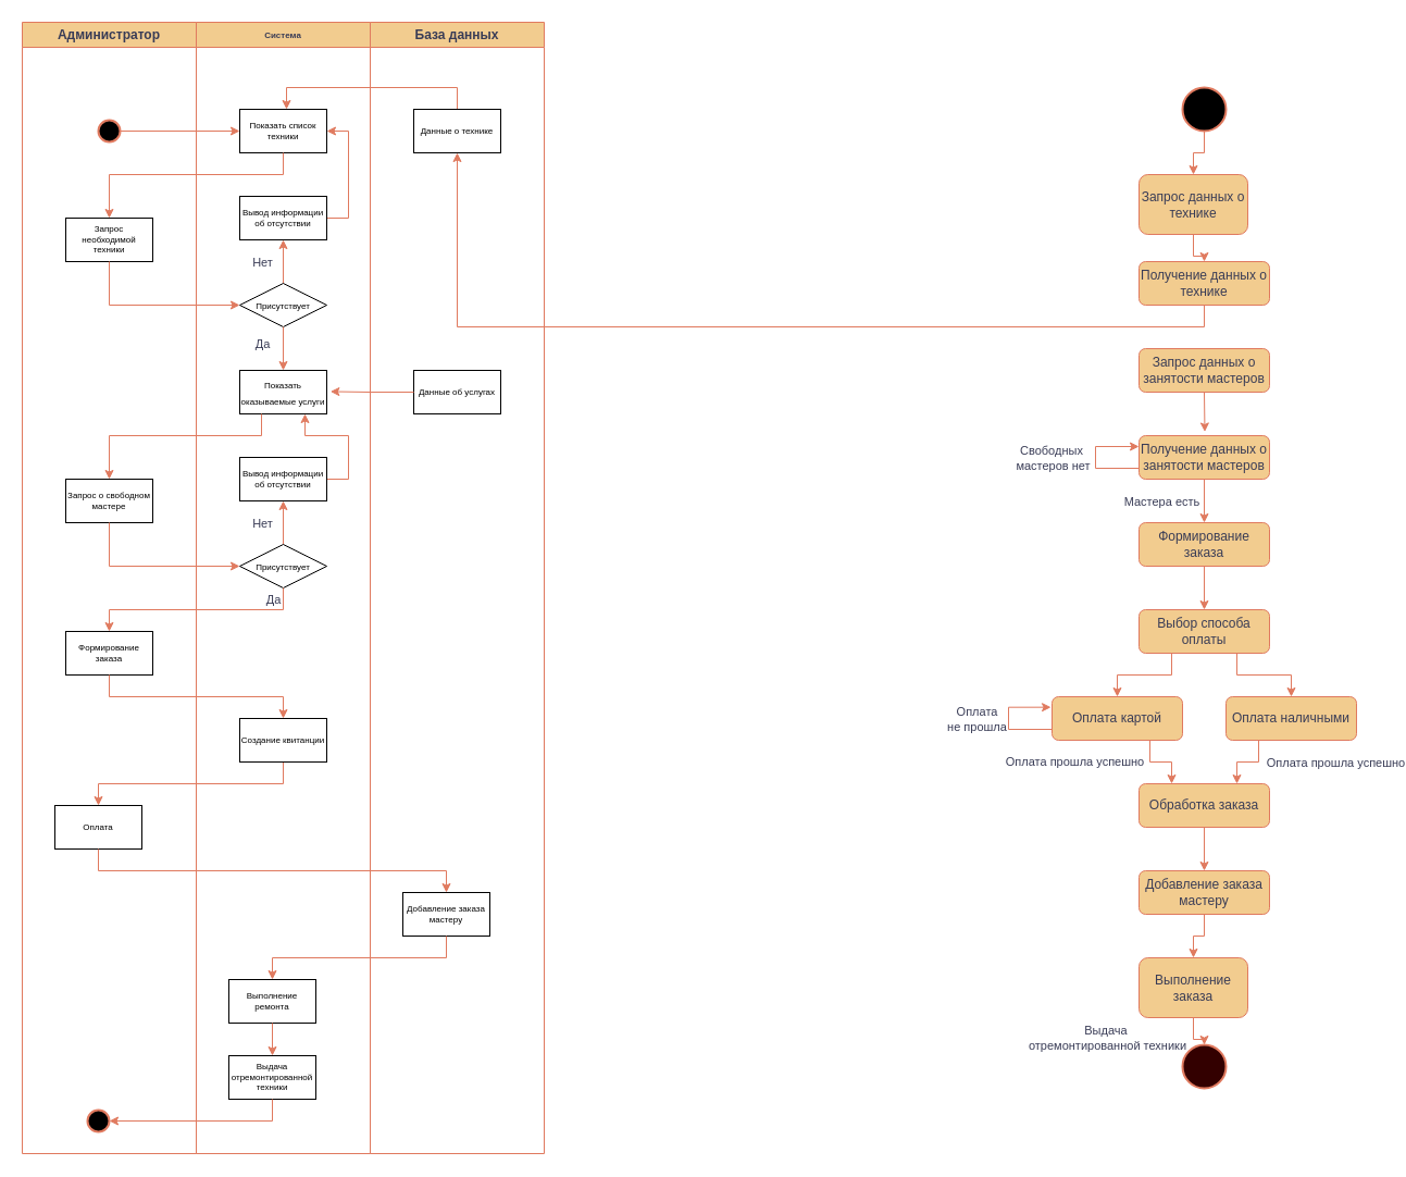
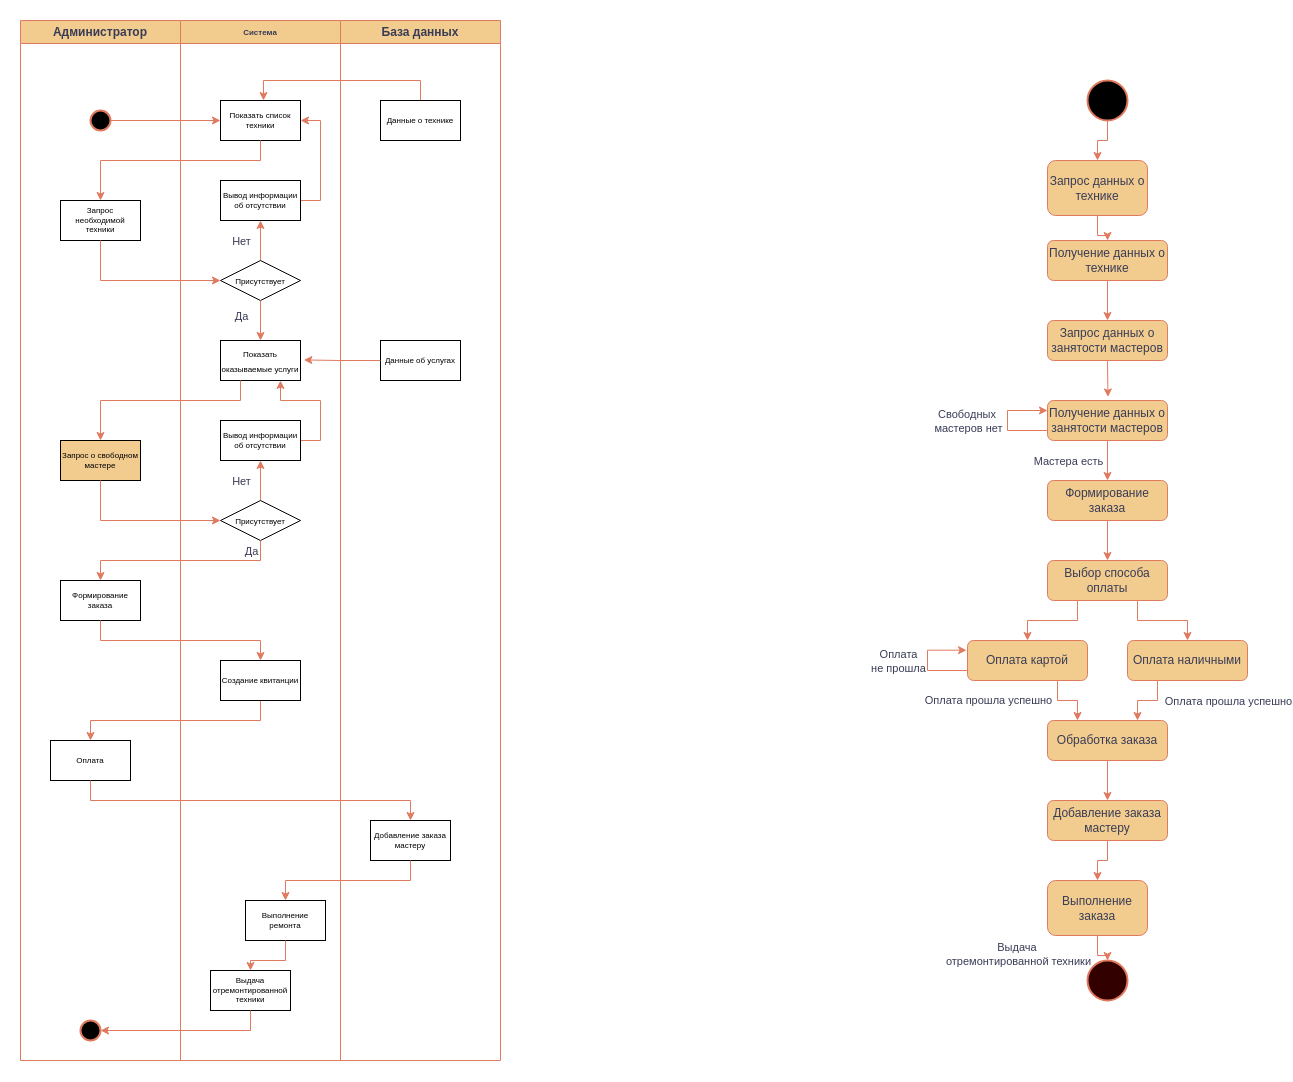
- <mxCell id="6" style="edgeStyle=orthogonalEdgeStyle;rounded=0;orthogonalLoop=1;jettySize=auto;html=1;exitX=0.5;exitY=1;exitDx=0;exitDy=0;labelBackgroundColor=none;strokeColor=#E07A5F;fontColor=default;" edge="1" parent="1" source="7" target="70"><mxGeometry relative="1" as="geometry" /></mxCell>
+ <mxCell id="6" style="edgeStyle=orthogonalEdgeStyle;rounded=0;orthogonalLoop=1;jettySize=auto;html=1;exitX=0.5;exitY=1;exitDx=0;exitDy=0;entryX=0.5;entryY=0;entryDx=0;entryDy=0;labelBackgroundColor=none;strokeColor=#E07A5F;fontColor=default;" edge="1" parent="1" source="7" target="15"><mxGeometry relative="1" as="geometry" /></mxCell>
- <mxCell id="39" value="Запрос о свободном мастере" style="rounded=0;whiteSpace=wrap;html=1;fontSize=8;" vertex="1" parent="36"><mxGeometry x="40" y="420" width="80" height="40" as="geometry" /></mxCell>
+ <mxCell id="39" value="Запрос о свободном мастере" style="rounded=0;whiteSpace=wrap;html=1;fontSize=8;fillColor=#f2cc8f;" vertex="1" parent="36"><mxGeometry x="40" y="420" width="80" height="40" as="geometry" /></mxCell>
- <mxCell id="63" value="Выполнение ремонта" style="rounded=0;whiteSpace=wrap;html=1;fontSize=8;" vertex="1" parent="41"><mxGeometry x="30" y="880" width="80" height="40" as="geometry" /></mxCell>
+ <mxCell id="63" value="Выполнение ремонта" style="rounded=0;whiteSpace=wrap;html=1;fontSize=8;" vertex="1" parent="41"><mxGeometry x="65" y="880" width="80" height="40" as="geometry" /></mxCell>
